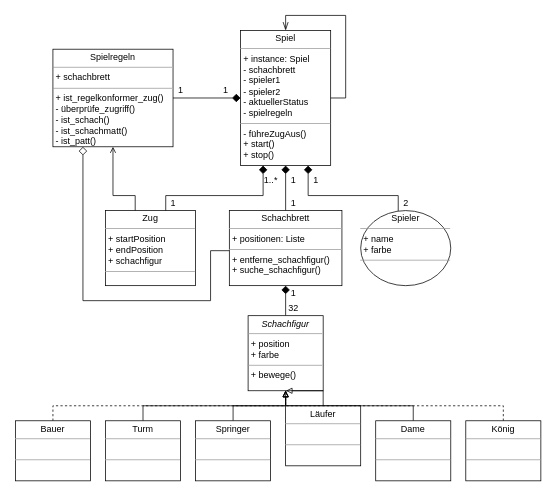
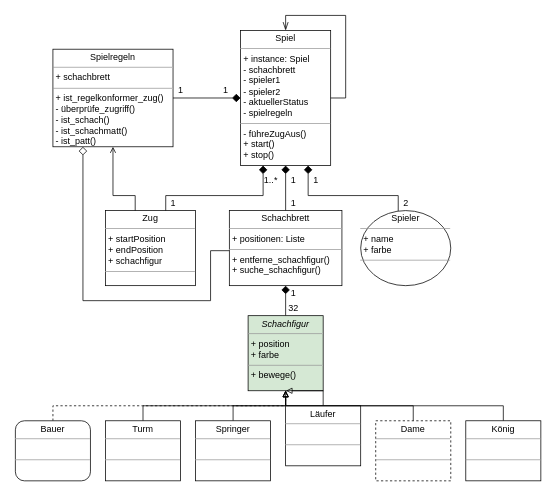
- <mxCell id="6" value="&lt;p style=&quot;margin:0px;margin-top:4px;text-align:center;&quot;&gt;&lt;i&gt;Schachfigur&lt;/i&gt;&lt;/p&gt;&lt;hr size=&quot;1&quot;&gt;&lt;p style=&quot;margin:0px;margin-left:4px;&quot;&gt;+ position&lt;/p&gt;&lt;p style=&quot;margin:0px;margin-left:4px;&quot;&gt;+ farbe&lt;/p&gt;&lt;hr size=&quot;1&quot;&gt;&lt;p style=&quot;margin:0px;margin-left:4px;&quot;&gt;+ bewege()&lt;br&gt;&lt;/p&gt;" style="verticalAlign=top;align=left;overflow=fill;fontSize=12;fontFamily=Helvetica;html=1;rounded=0;shadow=0;comic=0;labelBackgroundColor=none;strokeWidth=1" parent="1" vertex="1"><mxGeometry x="330" y="420" width="100" height="100" as="geometry" /></mxCell>
+ <mxCell id="6" value="&lt;p style=&quot;margin:0px;margin-top:4px;text-align:center;&quot;&gt;&lt;i&gt;Schachfigur&lt;/i&gt;&lt;/p&gt;&lt;hr size=&quot;1&quot;&gt;&lt;p style=&quot;margin:0px;margin-left:4px;&quot;&gt;+ position&lt;/p&gt;&lt;p style=&quot;margin:0px;margin-left:4px;&quot;&gt;+ farbe&lt;/p&gt;&lt;hr size=&quot;1&quot;&gt;&lt;p style=&quot;margin:0px;margin-left:4px;&quot;&gt;+ bewege()&lt;br&gt;&lt;/p&gt;" style="verticalAlign=top;align=left;overflow=fill;fontSize=12;fontFamily=Helvetica;html=1;rounded=0;shadow=0;comic=0;labelBackgroundColor=none;strokeWidth=1;fillColor=#d5e8d4;" parent="1" vertex="1"><mxGeometry x="330" y="420" width="100" height="100" as="geometry" /></mxCell>
- <mxCell id="17" style="edgeStyle=orthogonalEdgeStyle;rounded=0;orthogonalLoop=1;jettySize=auto;html=1;entryX=0.5;entryY=1;entryDx=0;entryDy=0;endArrow=block;endFill=0;dashed=1;" parent="1" source="18" target="6" edge="1"><mxGeometry relative="1" as="geometry"><Array as="points"><mxPoint x="670" y="540" /><mxPoint x="380" y="540" /></Array></mxGeometry></mxCell>
+ <mxCell id="17" style="edgeStyle=orthogonalEdgeStyle;rounded=0;orthogonalLoop=1;jettySize=auto;html=1;entryX=0.5;entryY=1;entryDx=0;entryDy=0;endArrow=block;endFill=0;" parent="1" source="18" target="6" edge="1"><mxGeometry relative="1" as="geometry"><Array as="points"><mxPoint x="670" y="540" /><mxPoint x="380" y="540" /></Array></mxGeometry></mxCell>
- <mxCell id="8" value="&lt;p style=&quot;margin:0px;margin-top:4px;text-align:center;&quot;&gt;Bauer&lt;/p&gt;&lt;hr size=&quot;1&quot;&gt;&lt;p style=&quot;margin:0px;margin-left:4px;&quot;&gt;&lt;br&gt;&lt;/p&gt;&lt;hr size=&quot;1&quot;&gt;&lt;p style=&quot;margin:0px;margin-left:4px;&quot;&gt;&lt;br&gt;&lt;/p&gt;" style="verticalAlign=top;align=left;overflow=fill;fontSize=12;fontFamily=Helvetica;html=1;rounded=0;shadow=0;comic=0;labelBackgroundColor=none;strokeWidth=1" parent="1" vertex="1"><mxGeometry x="20" y="560" width="100" height="80" as="geometry" /></mxCell>
+ <mxCell id="8" value="&lt;p style=&quot;margin:0px;margin-top:4px;text-align:center;&quot;&gt;Bauer&lt;/p&gt;&lt;hr size=&quot;1&quot;&gt;&lt;p style=&quot;margin:0px;margin-left:4px;&quot;&gt;&lt;br&gt;&lt;/p&gt;&lt;hr size=&quot;1&quot;&gt;&lt;p style=&quot;margin:0px;margin-left:4px;&quot;&gt;&lt;br&gt;&lt;/p&gt;" style="verticalAlign=top;align=left;overflow=fill;fontSize=12;fontFamily=Helvetica;html=1;shadow=0;comic=0;labelBackgroundColor=none;strokeWidth=1;rounded=1;" parent="1" vertex="1"><mxGeometry x="20" y="560" width="100" height="80" as="geometry" /></mxCell>
- <mxCell id="16" value="&lt;p style=&quot;margin:0px;margin-top:4px;text-align:center;&quot;&gt;Dame&lt;/p&gt;&lt;hr size=&quot;1&quot;&gt;&lt;p style=&quot;margin:0px;margin-left:4px;&quot;&gt;&lt;br&gt;&lt;/p&gt;&lt;hr size=&quot;1&quot;&gt;&lt;p style=&quot;margin:0px;margin-left:4px;&quot;&gt;&lt;br&gt;&lt;/p&gt;" style="verticalAlign=top;align=left;overflow=fill;fontSize=12;fontFamily=Helvetica;html=1;rounded=0;shadow=0;comic=0;labelBackgroundColor=none;strokeWidth=1" parent="1" vertex="1"><mxGeometry x="500" y="560" width="100" height="80" as="geometry" /></mxCell>
+ <mxCell id="16" value="&lt;p style=&quot;margin:0px;margin-top:4px;text-align:center;&quot;&gt;Dame&lt;/p&gt;&lt;hr size=&quot;1&quot;&gt;&lt;p style=&quot;margin:0px;margin-left:4px;&quot;&gt;&lt;br&gt;&lt;/p&gt;&lt;hr size=&quot;1&quot;&gt;&lt;p style=&quot;margin:0px;margin-left:4px;&quot;&gt;&lt;br&gt;&lt;/p&gt;" style="verticalAlign=top;align=left;overflow=fill;fontSize=12;fontFamily=Helvetica;html=1;rounded=0;shadow=0;comic=0;labelBackgroundColor=none;strokeWidth=1;dashed=1;" parent="1" vertex="1"><mxGeometry x="500" y="560" width="100" height="80" as="geometry" /></mxCell>
